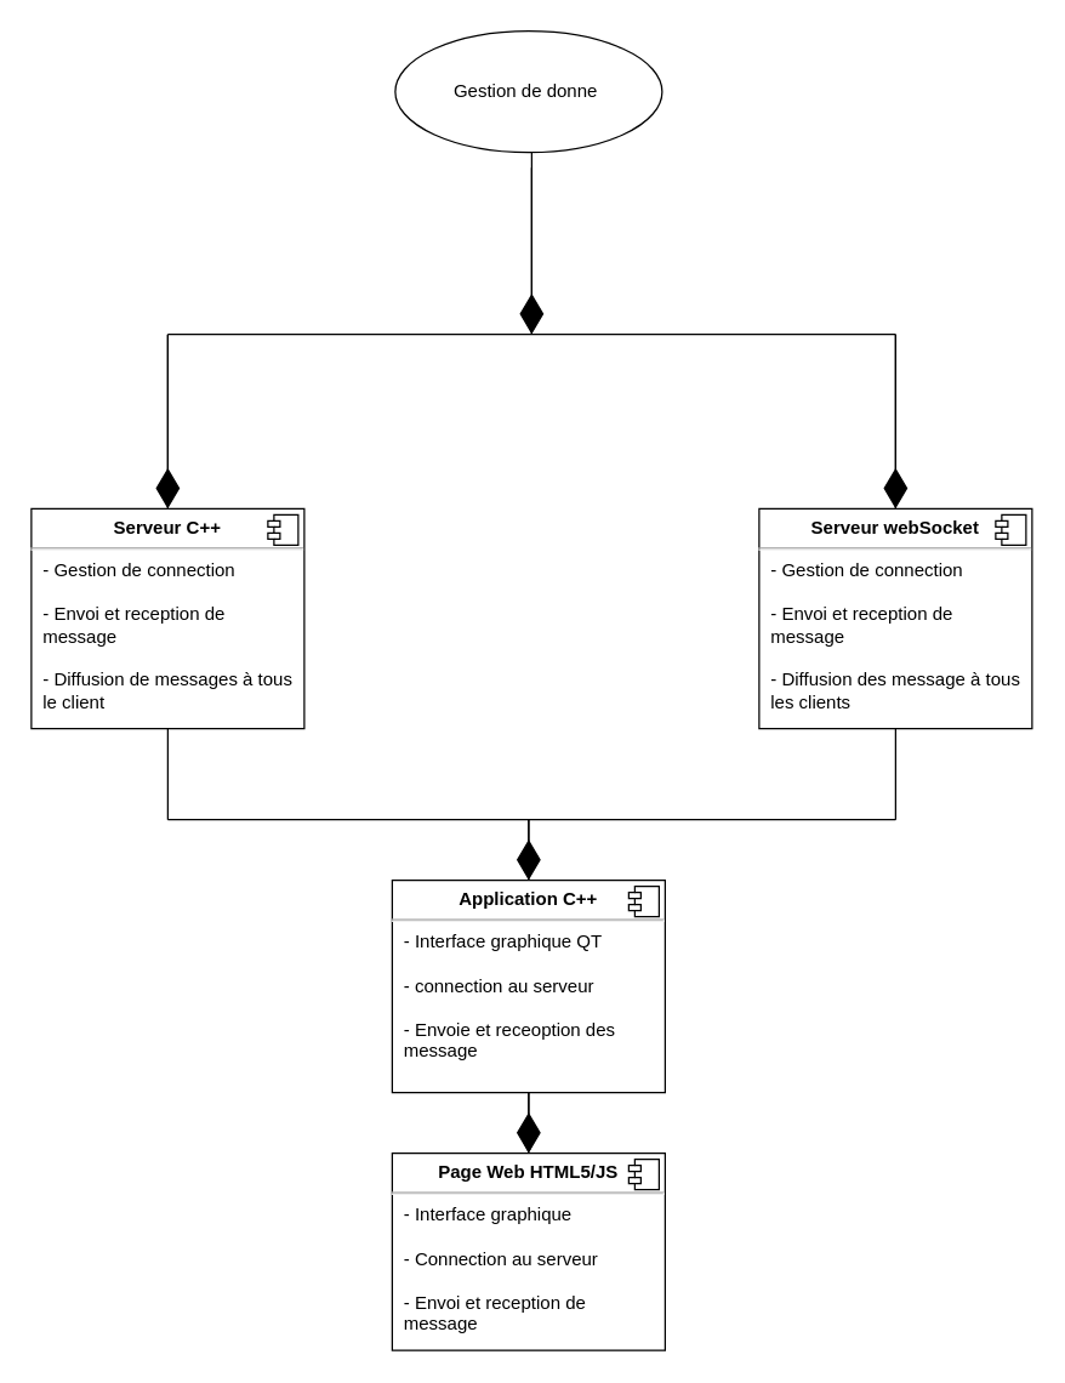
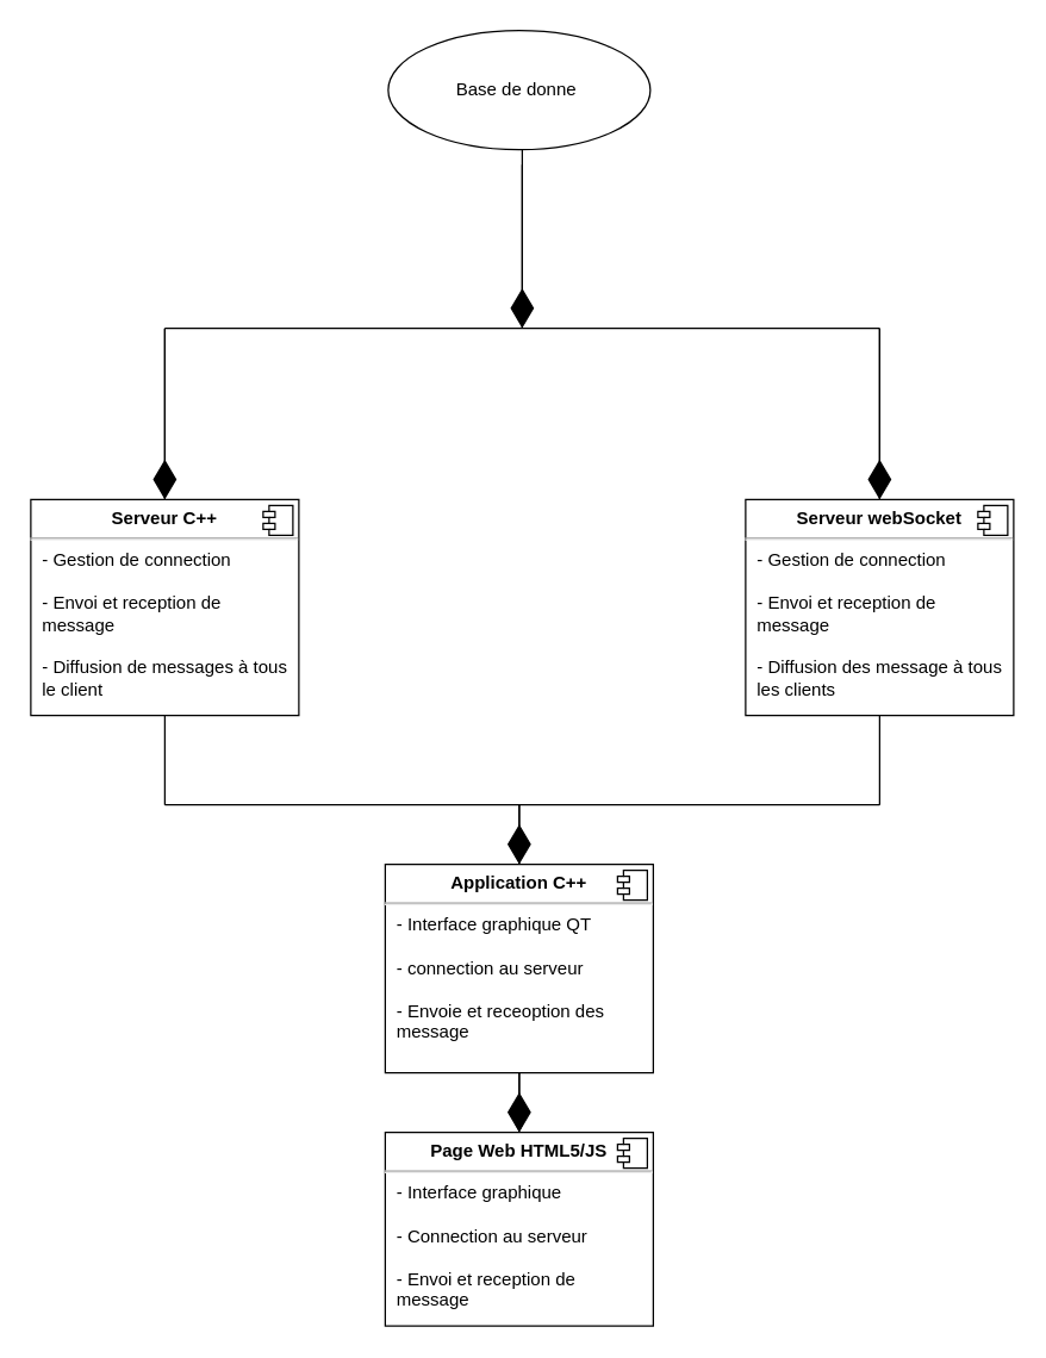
- <mxCell id="2" value="Gestion de donne&amp;nbsp;" style="ellipse;whiteSpace=wrap;html=1;" vertex="1" parent="1"><mxGeometry x="260" y="20" width="176" height="80" as="geometry" /></mxCell>
+ <mxCell id="2" value="Base de donne&amp;nbsp;" style="ellipse;whiteSpace=wrap;html=1;" vertex="1" parent="1"><mxGeometry x="260" y="20" width="176" height="80" as="geometry" /></mxCell>
